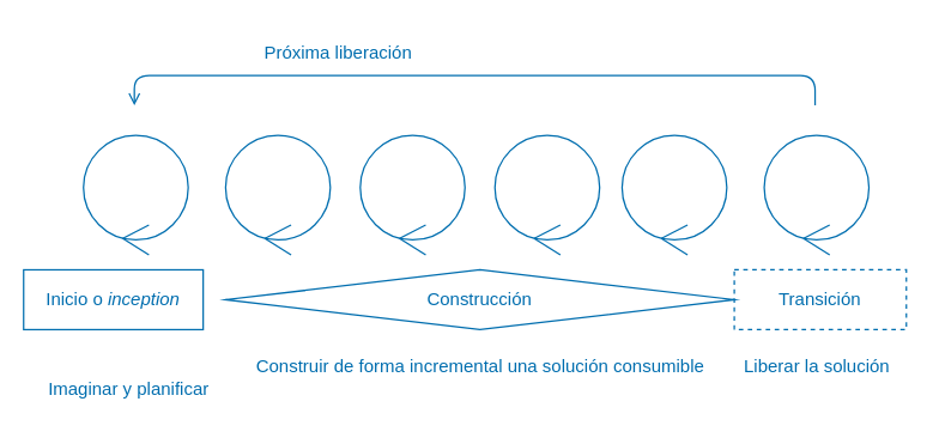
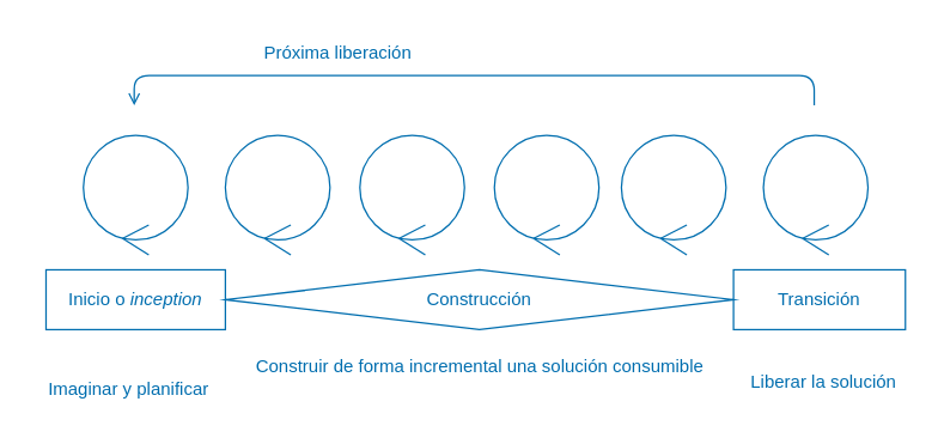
- <mxCell id="3" value="Inicio o &lt;i&gt;inception&lt;/i&gt;" style="rounded=0;whiteSpace=wrap;html=1;fillColor=none;fontColor=#006EAF;strokeColor=#006EAF;" vertex="1" parent="1"><mxGeometry x="15" y="180" width="120" height="40" as="geometry" /></mxCell>
+ <mxCell id="3" value="Inicio o &lt;i&gt;inception&lt;/i&gt;" style="rounded=0;whiteSpace=wrap;html=1;fillColor=none;fontColor=#006EAF;strokeColor=#006EAF;" vertex="1" parent="1"><mxGeometry x="30" y="180" width="120" height="40" as="geometry" /></mxCell>
- <mxCell id="4" value="Transición" style="rounded=0;whiteSpace=wrap;html=1;fillColor=none;fontColor=#006EAF;strokeColor=#006EAF;dashed=1;" vertex="1" parent="1"><mxGeometry x="490" y="180" width="115" height="40" as="geometry" /></mxCell>
+ <mxCell id="4" value="Transición" style="rounded=0;whiteSpace=wrap;html=1;fillColor=none;fontColor=#006EAF;strokeColor=#006EAF;" vertex="1" parent="1"><mxGeometry x="490" y="180" width="115" height="40" as="geometry" /></mxCell>
- <mxCell id="13" value="Liberar la solución" style="text;html=1;align=center;verticalAlign=middle;resizable=0;points=[];autosize=1;strokeColor=none;fillColor=none;fontColor=#006EAF;" vertex="1" parent="1"><mxGeometry x="485" y="230" width="120" height="30" as="geometry" /></mxCell>
+ <mxCell id="13" value="Liberar la solución" style="text;html=1;align=center;verticalAlign=middle;resizable=0;points=[];autosize=1;strokeColor=none;fillColor=none;fontColor=#006EAF;" vertex="1" parent="1"><mxGeometry x="490" y="240" width="120" height="30" as="geometry" /></mxCell>
